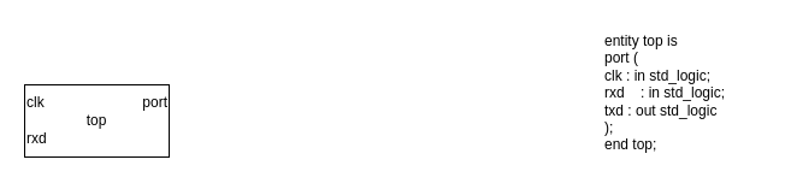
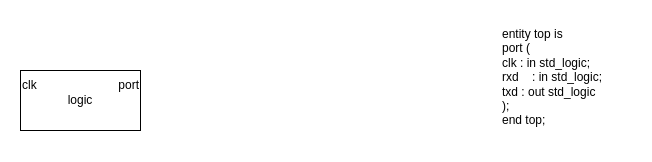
- <mxCell id="3" value="top" style="rounded=0;whiteSpace=wrap;html=1;" vertex="1" parent="1"><mxGeometry x="20" y="70" width="120" height="60" as="geometry" /></mxCell>
+ <mxCell id="3" value="logic" style="rounded=0;whiteSpace=wrap;html=1;" vertex="1" parent="1"><mxGeometry x="20" y="70" width="120" height="60" as="geometry" /></mxCell>
- <mxCell id="5" value="rxd" style="text;html=1;align=left;verticalAlign=middle;resizable=0;points=[];autosize=1;strokeColor=none;fillColor=none;" vertex="1" parent="1"><mxGeometry x="20" y="100" width="40" height="30" as="geometry" /></mxCell>
